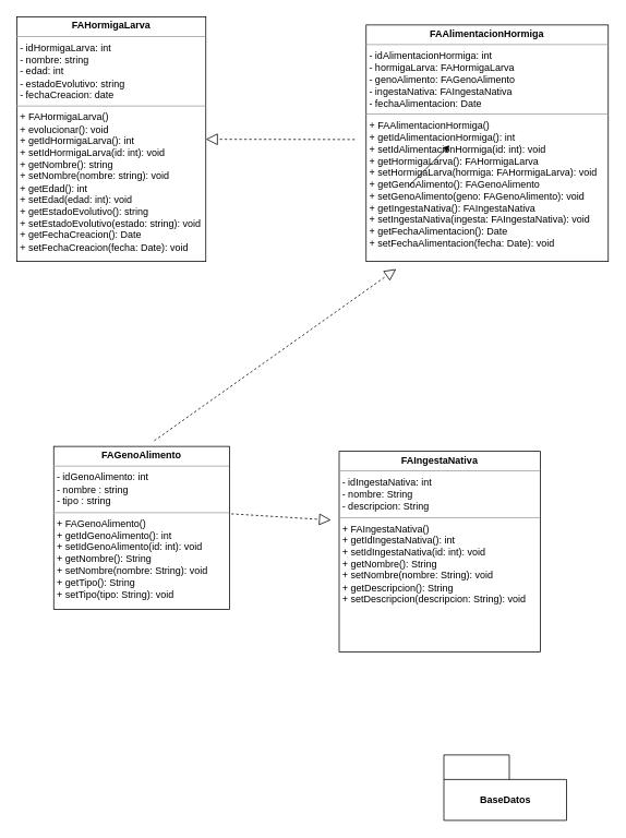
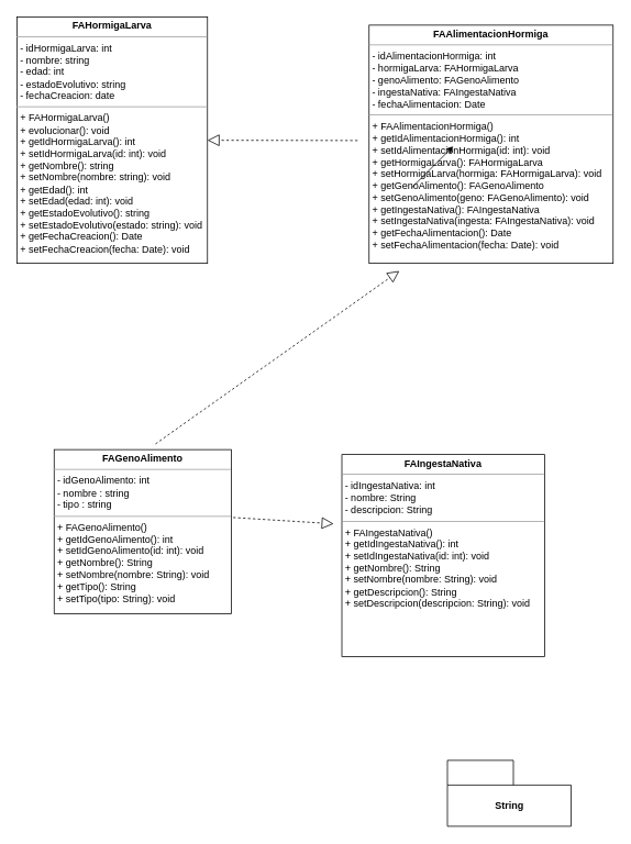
- <mxCell id="10" value="&lt;font color=&quot;#000000&quot;&gt;BaseDatos&lt;/font&gt;" style="shape=folder;fontStyle=1;tabWidth=80;tabHeight=30;tabPosition=left;html=1;boundedLbl=1;strokeColor=#000000;fillColor=none;" vertex="1" parent="1"><mxGeometry x="542" y="922" width="150" height="80" as="geometry" /></mxCell>
+ <mxCell id="10" value="&lt;font color=&quot;#000000&quot;&gt;String&lt;/font&gt;" style="shape=folder;fontStyle=1;tabWidth=80;tabHeight=30;tabPosition=left;html=1;boundedLbl=1;strokeColor=#000000;fillColor=none;" vertex="1" parent="1"><mxGeometry x="542" y="922" width="150" height="80" as="geometry" /></mxCell>
